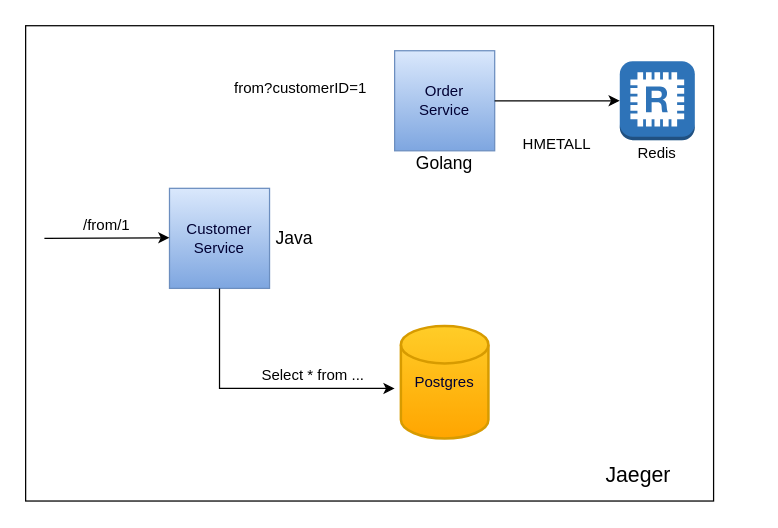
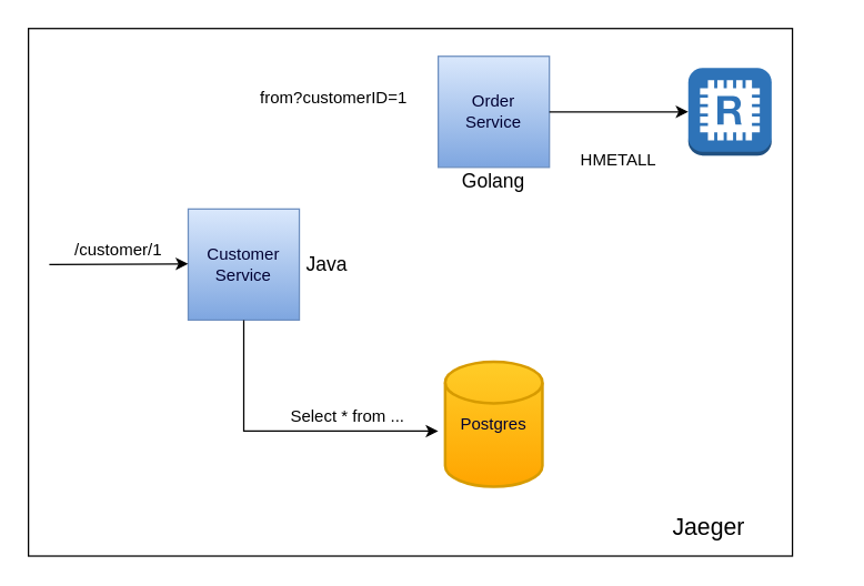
- <mxCell id="16" value="Redis" style="text;html=1;strokeColor=none;fillColor=none;align=center;verticalAlign=middle;whiteSpace=wrap;rounded=0;" vertex="1" parent="1"><mxGeometry x="505" y="111.5" width="40" height="20" as="geometry" /></mxCell>
- <mxCell id="10" value="/from/1" style="text;html=1;strokeColor=none;fillColor=none;align=center;verticalAlign=middle;whiteSpace=wrap;rounded=0;" vertex="1" parent="1"><mxGeometry x="20" y="170" width="130" height="20" as="geometry" /></mxCell>
+ <mxCell id="10" value="/customer/1" style="text;html=1;strokeColor=none;fillColor=none;align=center;verticalAlign=middle;whiteSpace=wrap;rounded=0;" vertex="1" parent="1"><mxGeometry x="20" y="170" width="130" height="20" as="geometry" /></mxCell>
